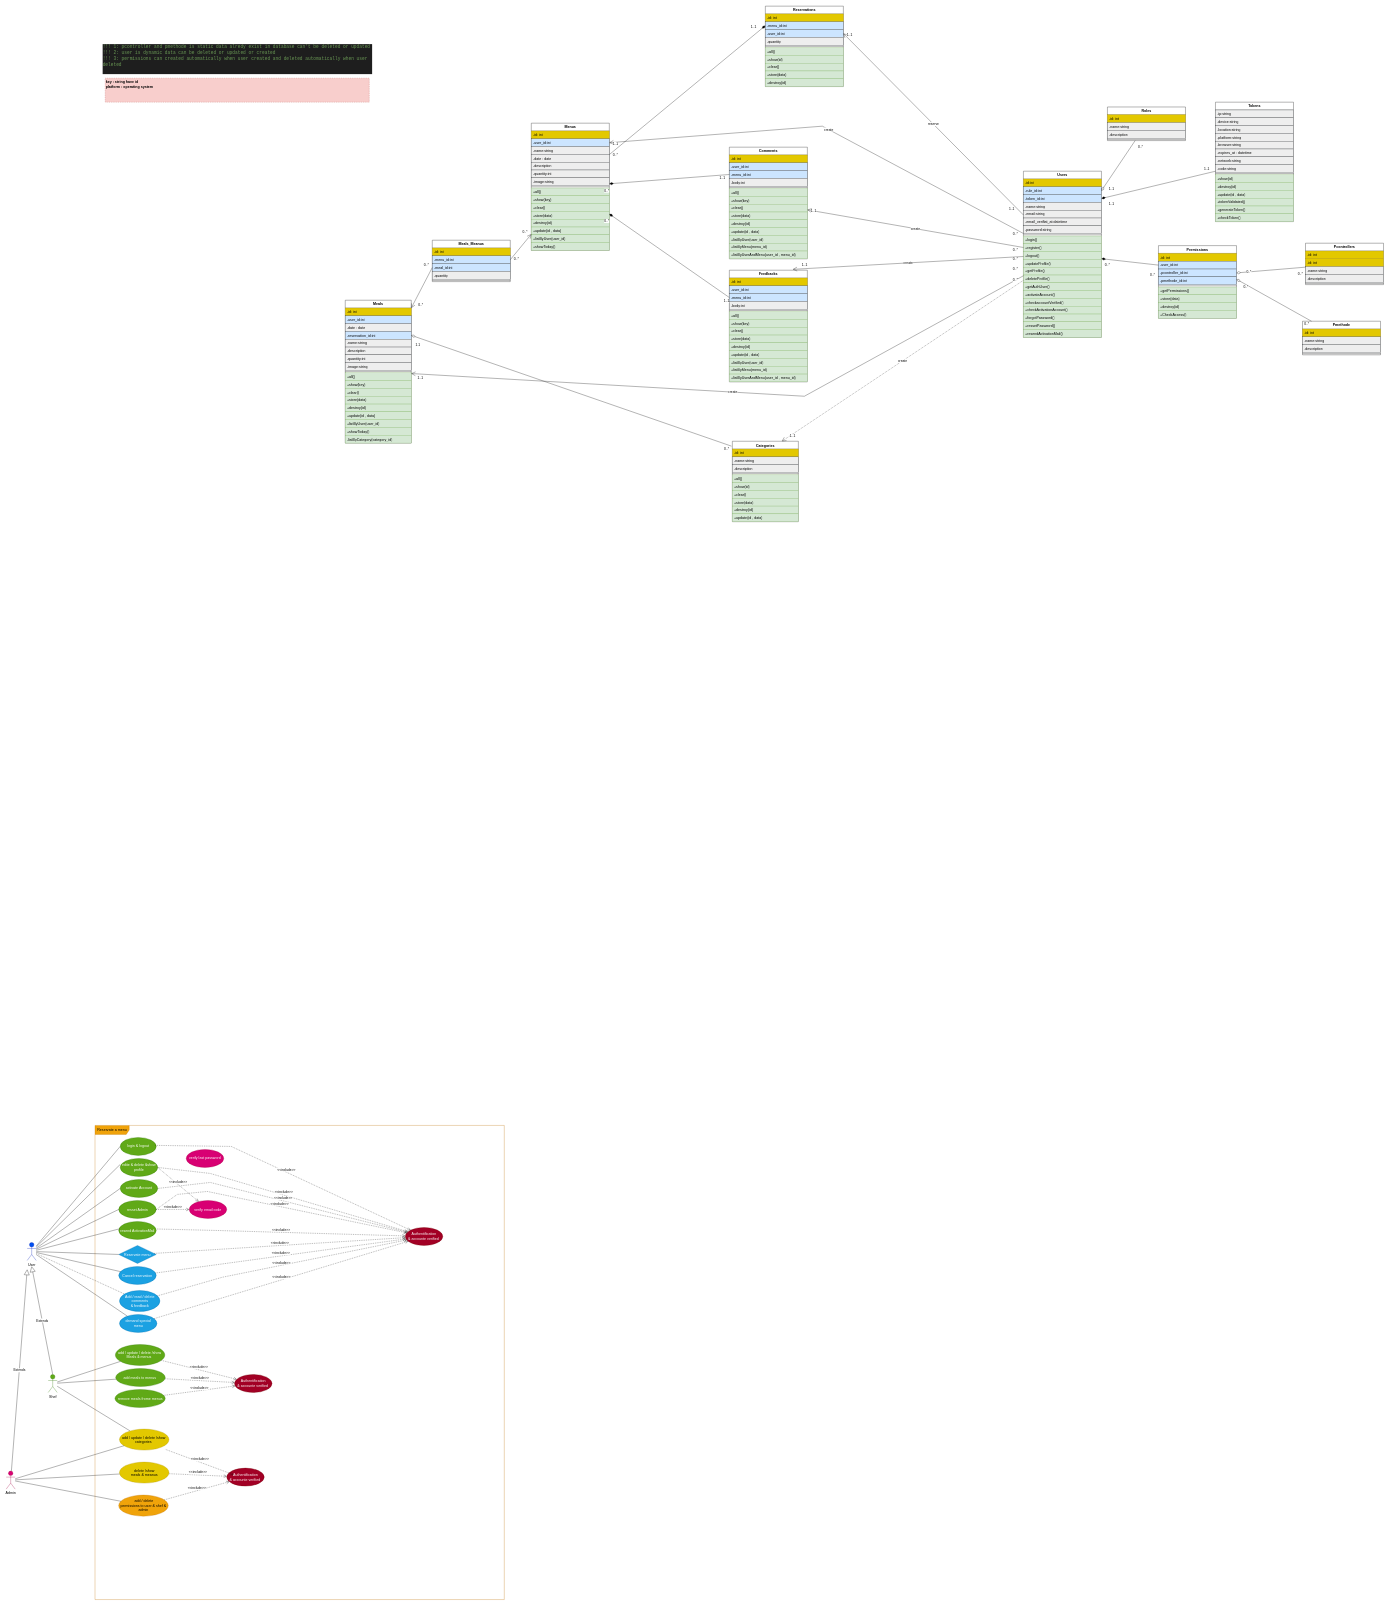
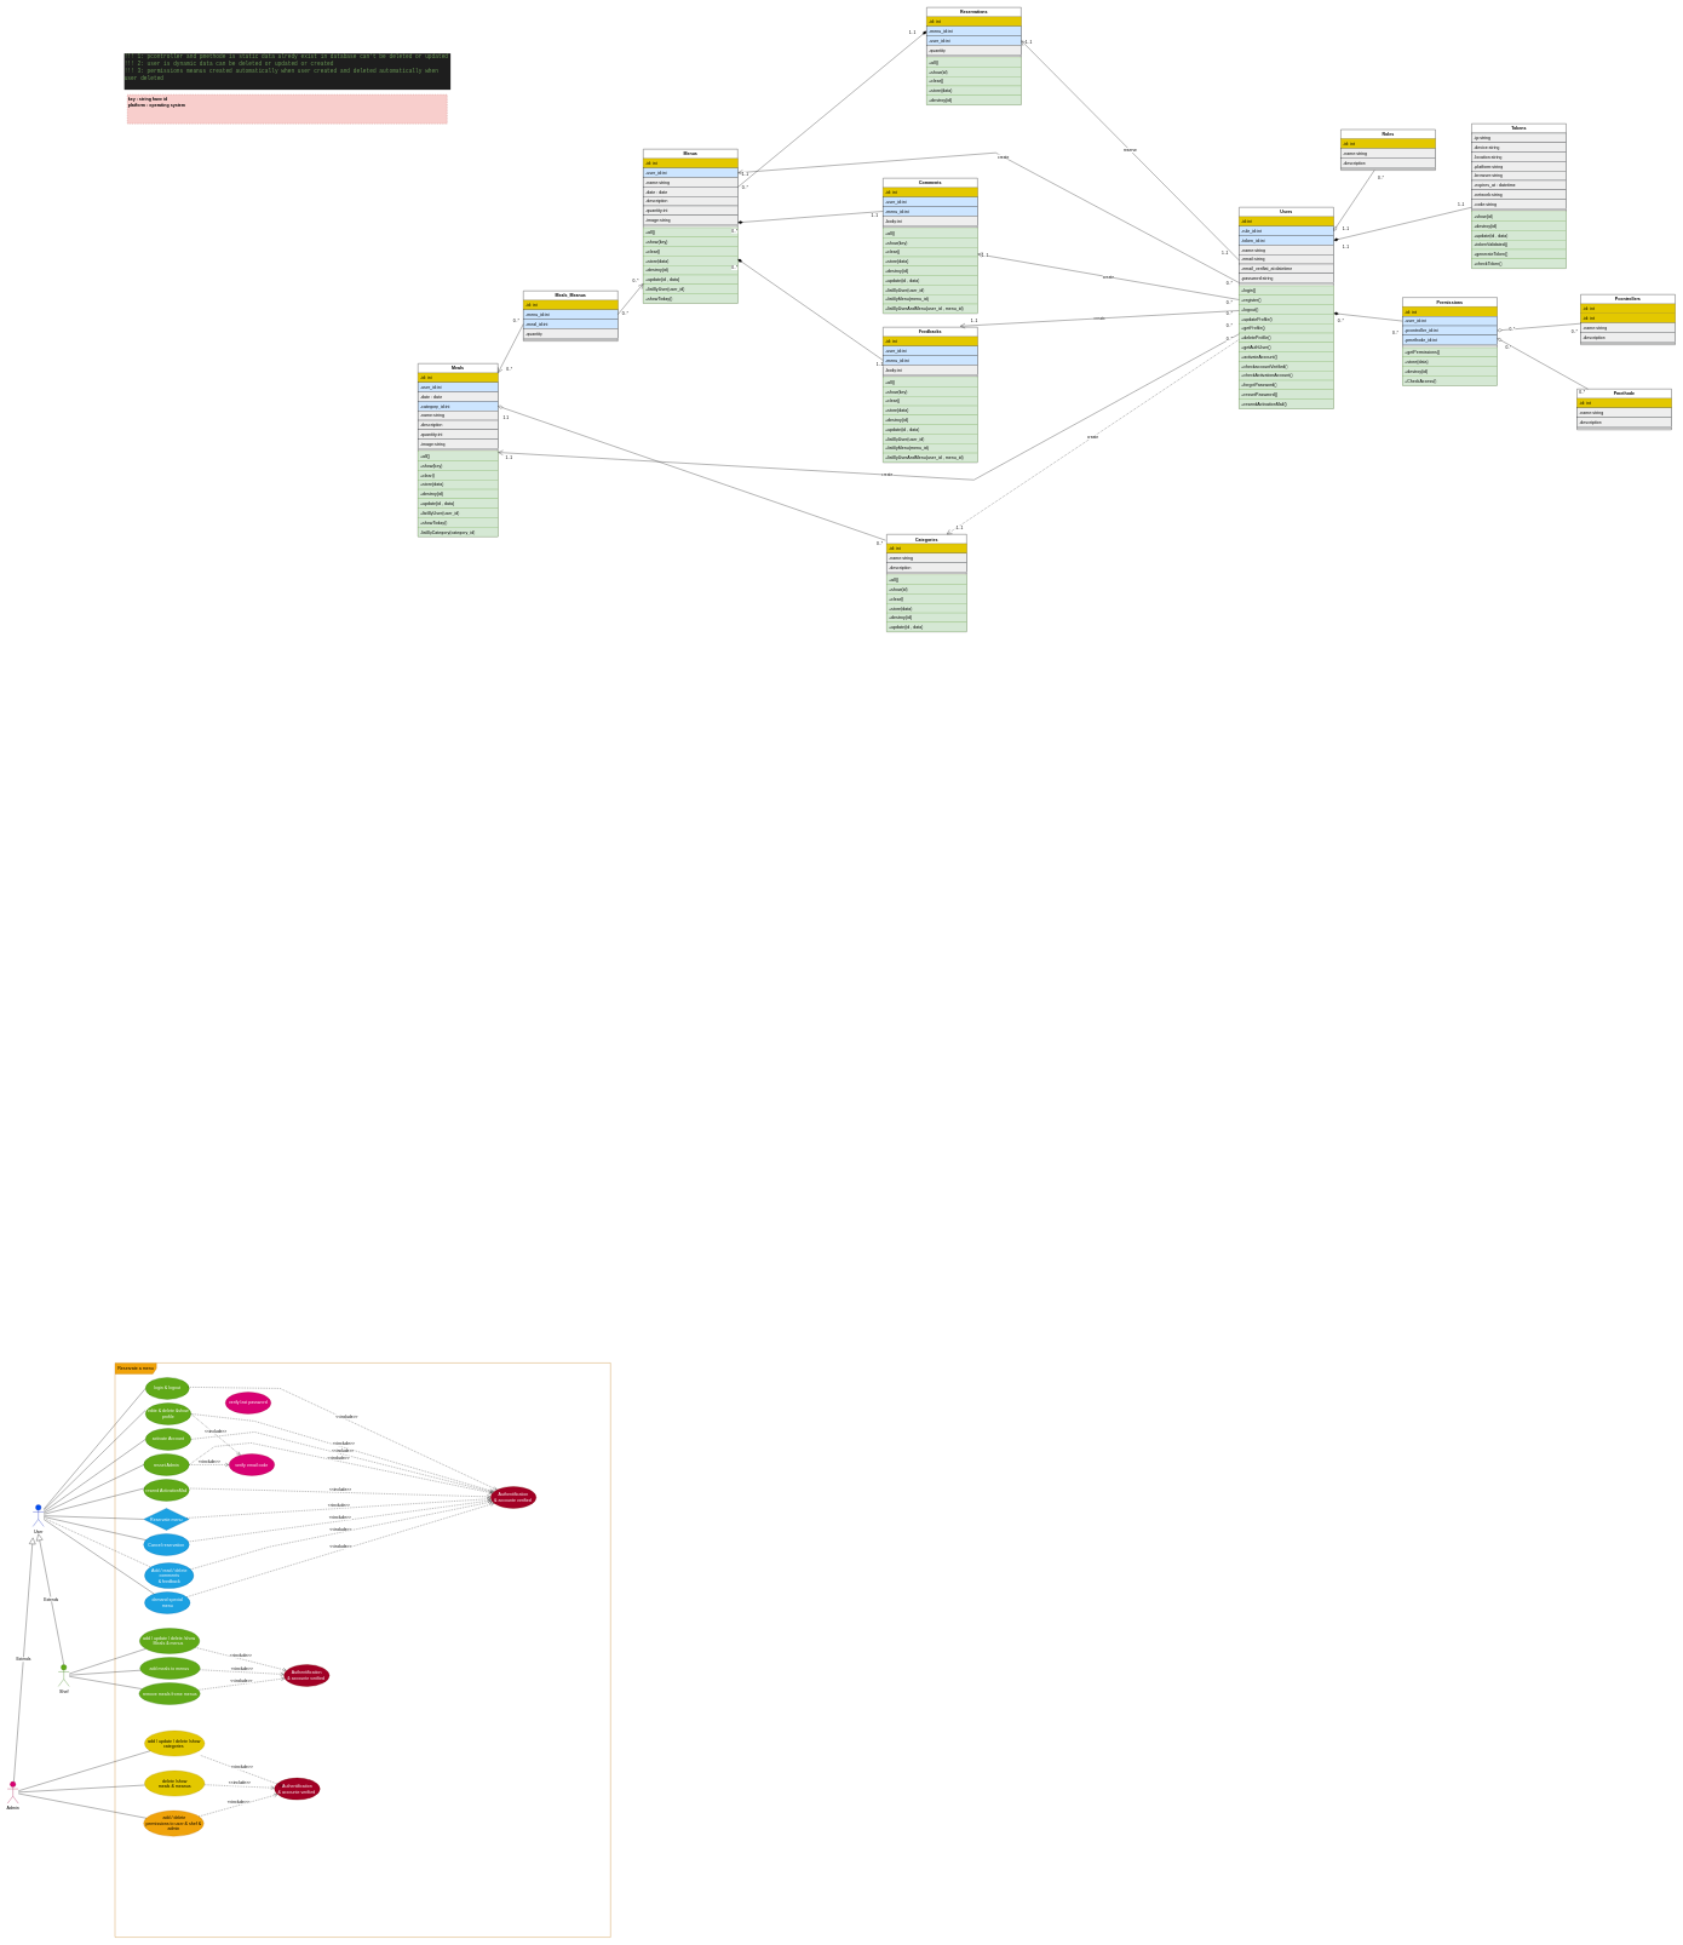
- <mxCell id="170" value="&lt;div style=&quot;color: rgb(212, 212, 212); background-color: rgb(30, 30, 30); font-family: Consolas, &amp;quot;Courier New&amp;quot;, monospace; font-weight: normal; font-size: 15px; line-height: 20px;&quot;&gt;&lt;div&gt;&lt;span style=&quot;color: #6a9955;&quot;&gt;!!! 1: pcontroller and pmethode is static data alredy exist in database can't be deleted or updated&lt;/span&gt;&lt;/div&gt;&lt;div&gt;&lt;span style=&quot;color: #6a9955;&quot;&gt;!!! 2: user is dynamic data can be deleted or updated or created&lt;/span&gt;&lt;/div&gt;&lt;div&gt;&lt;span style=&quot;color: #6a9955;&quot;&gt;!!! 3: permissions can created automatically when user created and deleted automatically when user deleted&amp;nbsp;&amp;nbsp;&lt;/span&gt;&lt;/div&gt;&lt;br&gt;&lt;/div&gt;" style="text;whiteSpace=wrap;html=1;" parent="1" vertex="1"><mxGeometry x="340" y="140" width="900" height="110" as="geometry" /></mxCell>
+ <mxCell id="170" value="&lt;div style=&quot;color: rgb(212, 212, 212); background-color: rgb(30, 30, 30); font-family: Consolas, &amp;quot;Courier New&amp;quot;, monospace; font-weight: normal; font-size: 15px; line-height: 20px;&quot;&gt;&lt;div&gt;&lt;span style=&quot;color: #6a9955;&quot;&gt;!!! 1: pcontroller and pmethode is static data alredy exist in database can't be deleted or updated&lt;/span&gt;&lt;/div&gt;&lt;div&gt;&lt;span style=&quot;color: #6a9955;&quot;&gt;!!! 2: user is dynamic data can be deleted or updated or created&lt;/span&gt;&lt;/div&gt;&lt;div&gt;&lt;span style=&quot;color: #6a9955;&quot;&gt;!!! 3: permissions meanus created automatically when user created and deleted automatically when user deleted&amp;nbsp;&amp;nbsp;&lt;/span&gt;&lt;/div&gt;&lt;br&gt;&lt;/div&gt;" style="text;whiteSpace=wrap;html=1;" parent="1" vertex="1"><mxGeometry x="340" y="140" width="900" height="110" as="geometry" /></mxCell>
- <mxCell id="76" value="-reservation_id:int" style="text;strokeColor=#36393d;fillColor=#cce5ff;align=left;verticalAlign=top;spacingLeft=4;spacingRight=4;overflow=hidden;rotatable=0;points=[[0,0.5],[1,0.5]];portConstraint=eastwest;whiteSpace=wrap;html=1;" parent="72" vertex="1"><mxGeometry y="104" width="220" height="26" as="geometry" /></mxCell>
+ <mxCell id="76" value="-category_id:int" style="text;strokeColor=#36393d;fillColor=#cce5ff;align=left;verticalAlign=top;spacingLeft=4;spacingRight=4;overflow=hidden;rotatable=0;points=[[0,0.5],[1,0.5]];portConstraint=eastwest;whiteSpace=wrap;html=1;" parent="72" vertex="1"><mxGeometry y="104" width="220" height="26" as="geometry" /></mxCell>
- <mxCell id="255" style="rounded=0;orthogonalLoop=1;jettySize=auto;html=1;endArrow=none;endFill=0;" edge="1" parent="1" source="215" target="257"><mxGeometry relative="1" as="geometry"><mxPoint x="125" y="4630" as="sourcePoint" /><mxPoint x="397" y="4607" as="targetPoint" /></mxGeometry></mxCell>
+ <mxCell id="255" style="rounded=0;orthogonalLoop=1;jettySize=auto;html=1;endArrow=none;endFill=0;" edge="1" parent="1" source="215" target="252"><mxGeometry relative="1" as="geometry"><mxPoint x="125" y="4630" as="sourcePoint" /><mxPoint x="397" y="4607" as="targetPoint" /></mxGeometry></mxCell>
